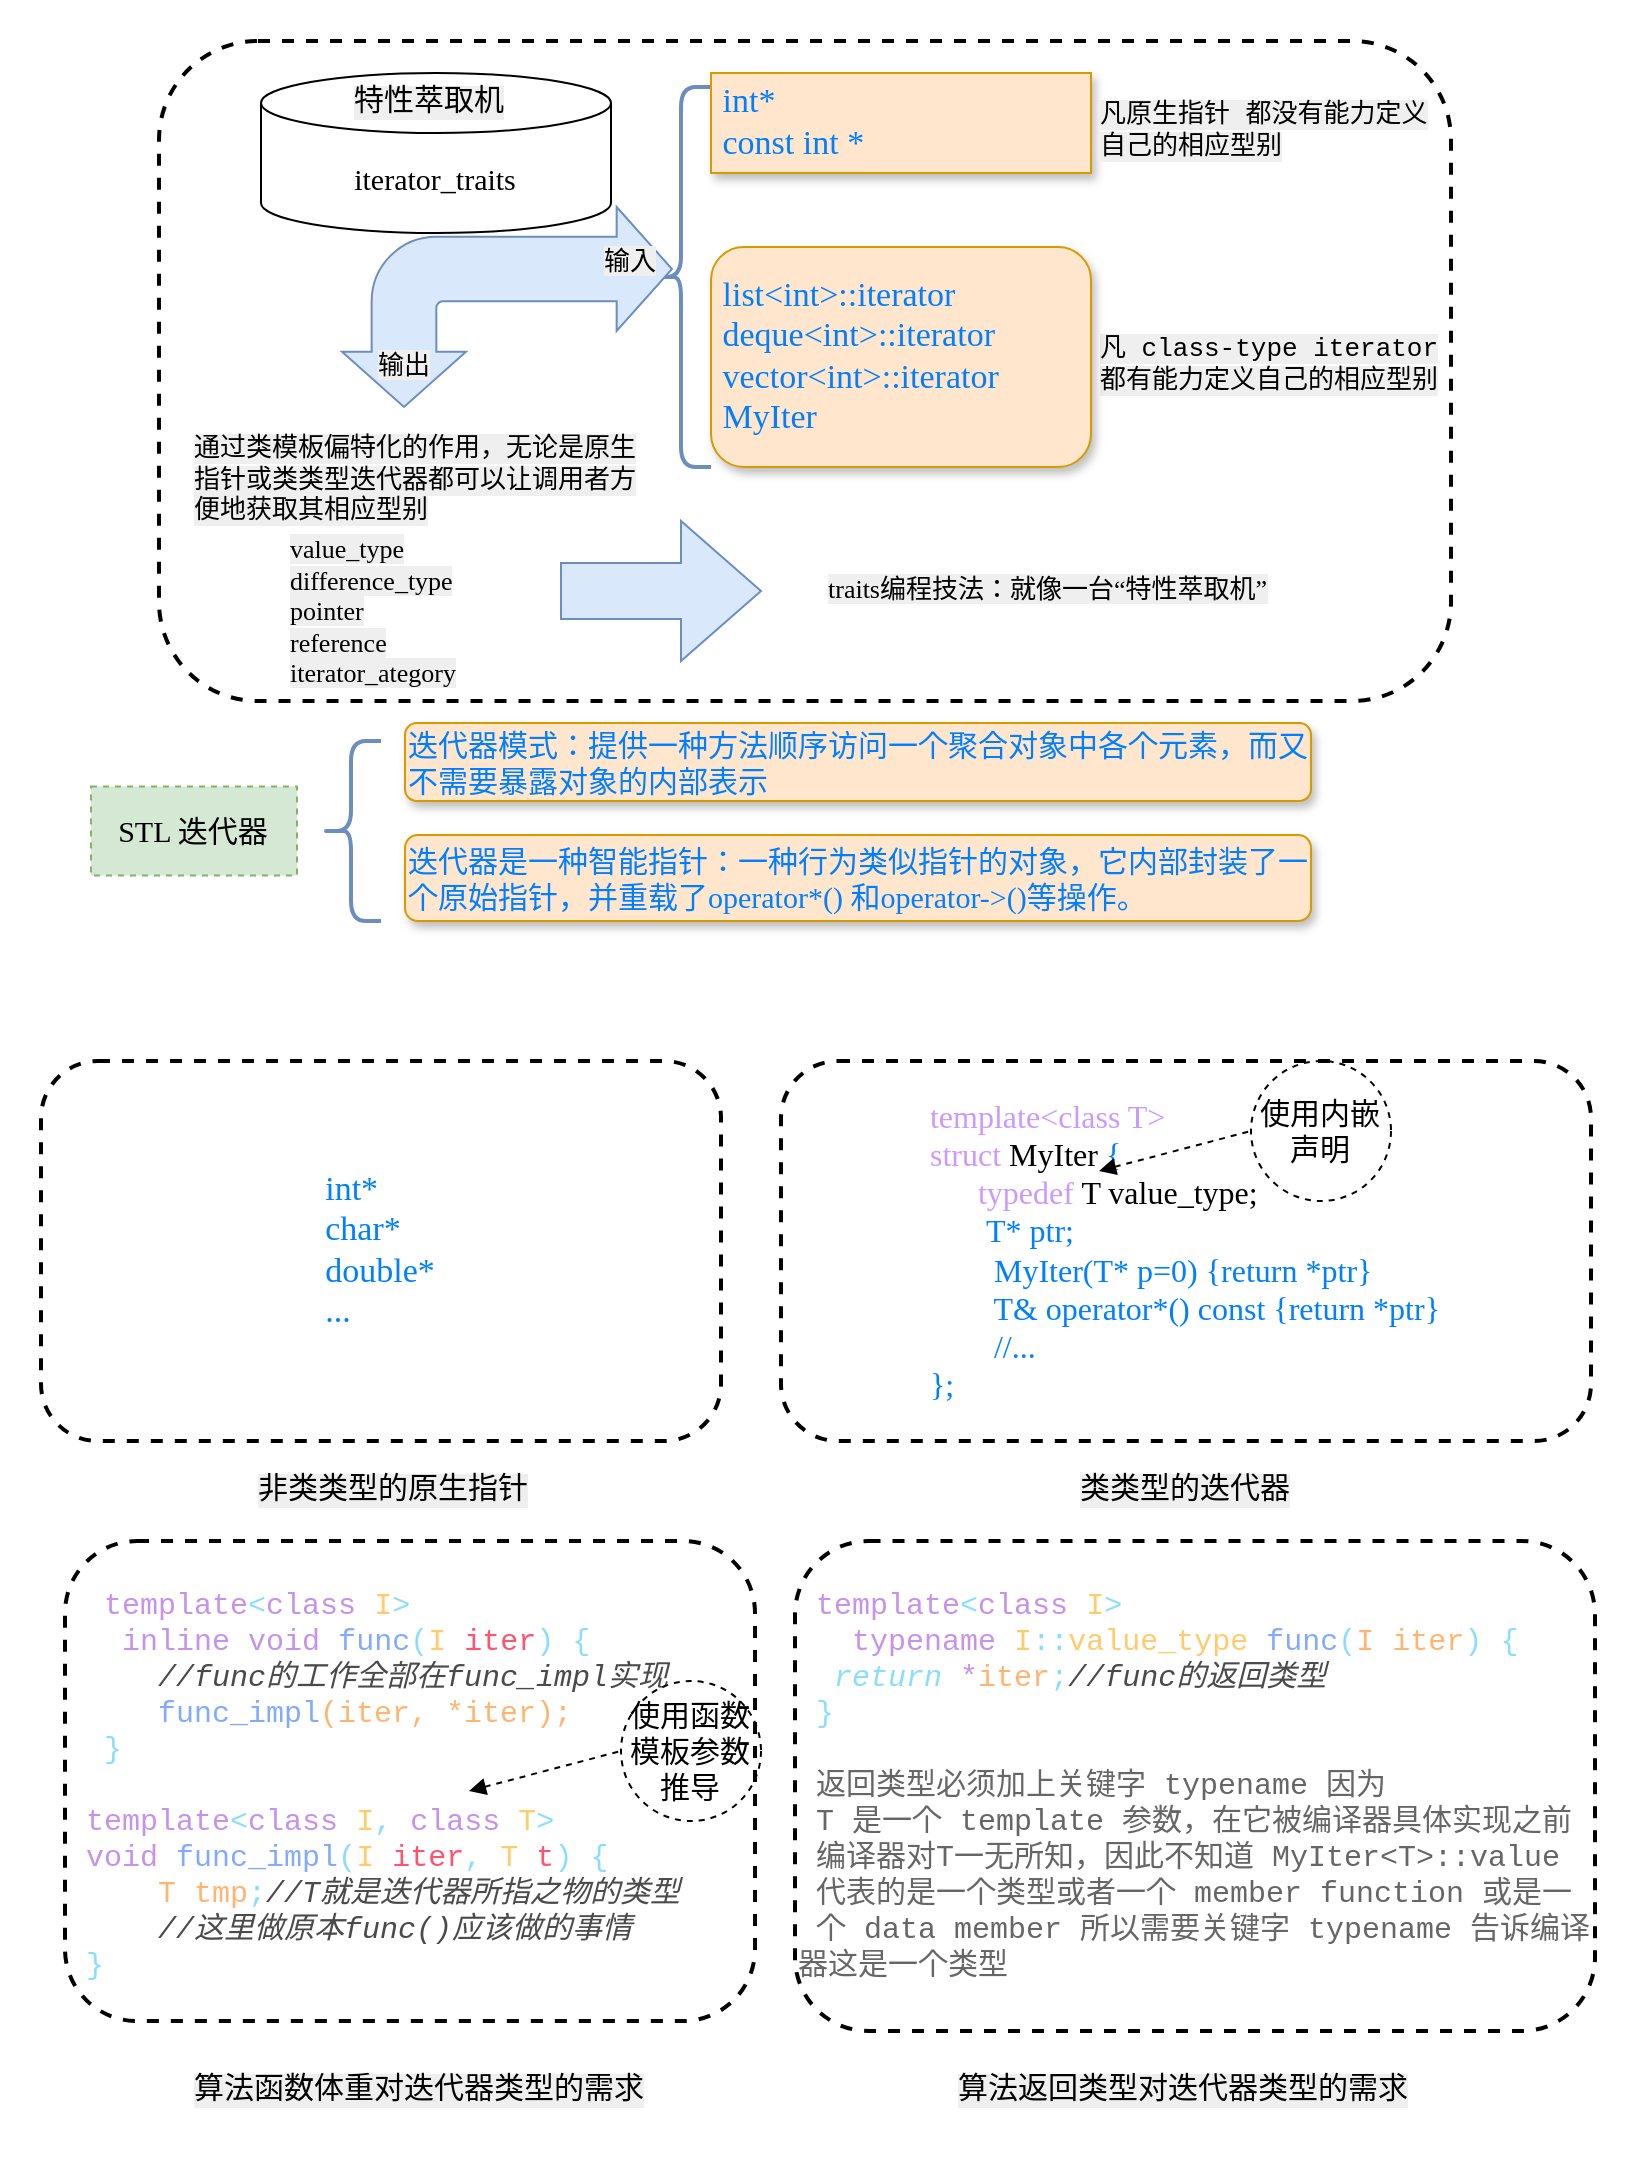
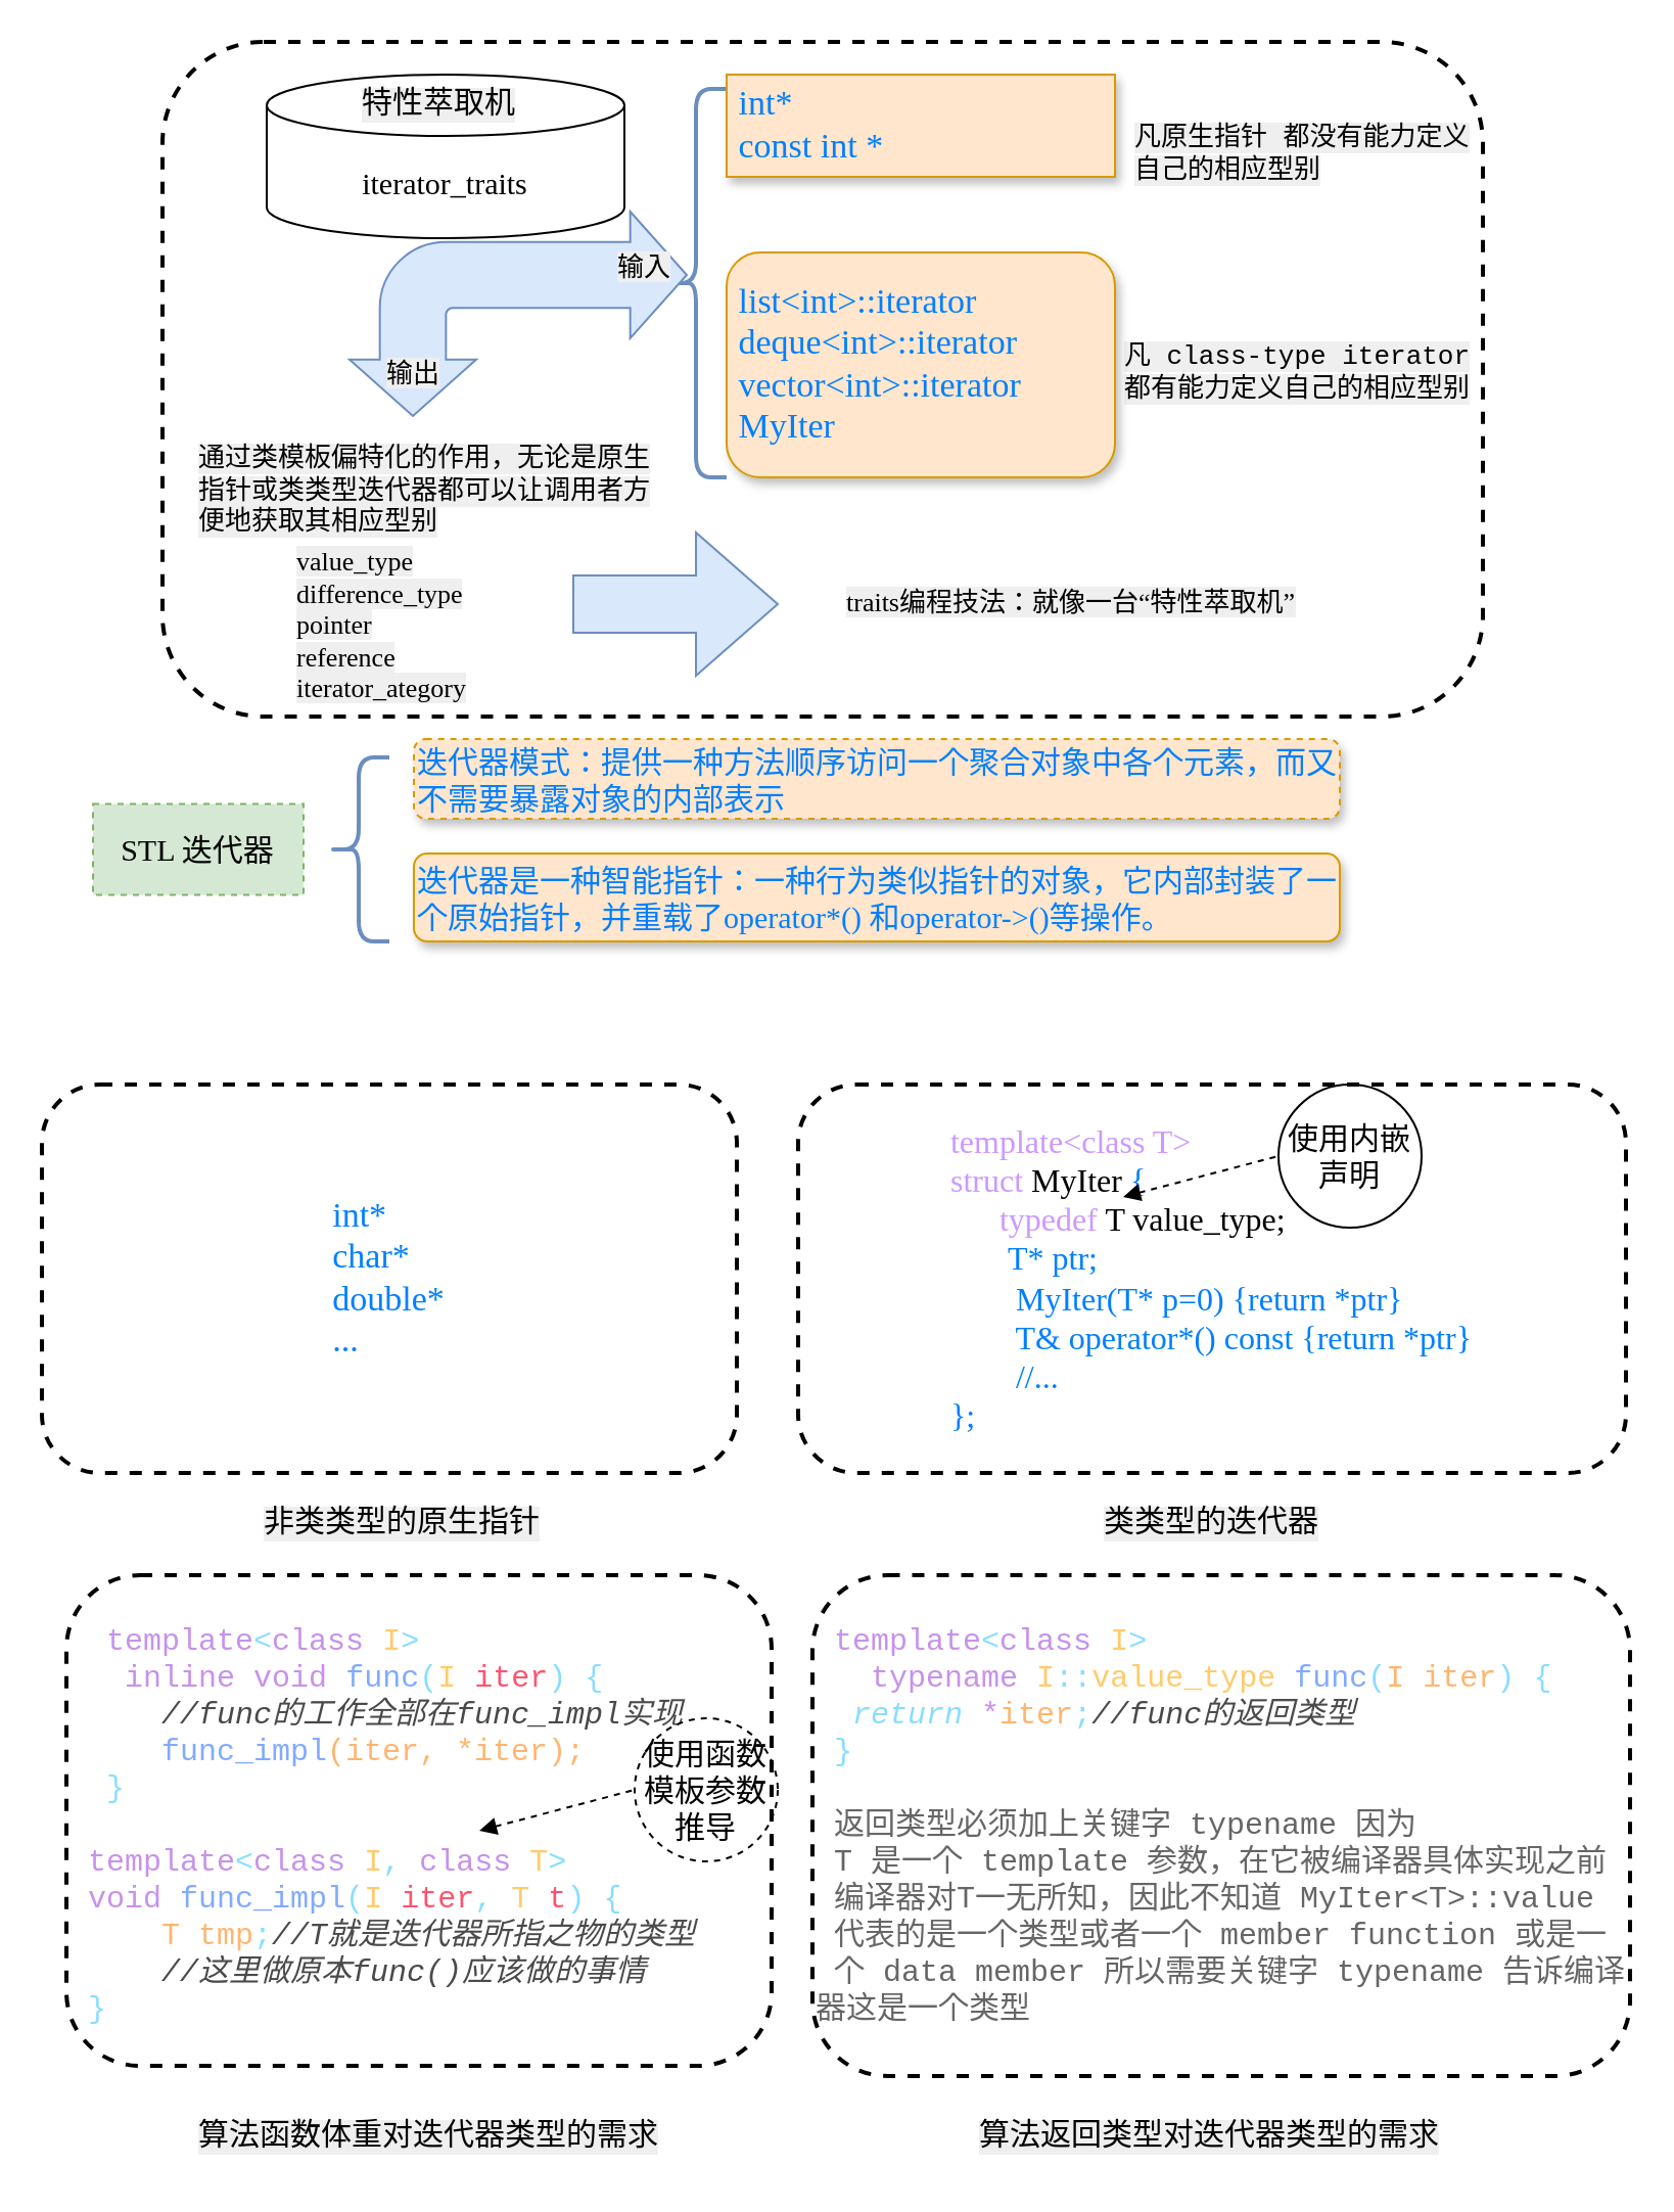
- <mxCell id="24" value="&lt;font face=&quot;courier new&quot; size=&quot;1&quot;&gt;&lt;span style=&quot;background-color: rgb(239 , 239 , 239) ; font-size: 13px&quot;&gt;凡原生指针 都没有能力定义自己的相应型别&lt;/span&gt;&lt;/font&gt;" style="text;whiteSpace=wrap;html=1;" vertex="1" parent="1"><mxGeometry x="547.5" y="43" width="170" height="70" as="geometry" /></mxCell>
+ <mxCell id="24" value="&lt;font face=&quot;courier new&quot; size=&quot;1&quot;&gt;&lt;span style=&quot;background-color: rgb(239 , 239 , 239) ; font-size: 13px&quot;&gt;凡原生指针 都没有能力定义自己的相应型别&lt;/span&gt;&lt;/font&gt;" style="text;whiteSpace=wrap;html=1;" vertex="1" parent="1"><mxGeometry x="552.5" y="53" width="170" height="70" as="geometry" /></mxCell>
- <mxCell id="2" value="&lt;font color=&quot;#007fff&quot; face=&quot;Comic Sans MS&quot;&gt;迭代器模式：提供一种方法顺序访问一个聚合对象中各个元素，而又不需要暴露对象的内部表示&lt;br&gt;&lt;/font&gt;" style="rounded=1;whiteSpace=wrap;html=1;labelBackgroundColor=none;fontSize=15;fillColor=#ffe6cc;strokeColor=#d79b00;align=left;shadow=1;sketch=0;glass=0;" parent="1" vertex="1"><mxGeometry x="202" y="361" width="453" height="39" as="geometry" /></mxCell>
+ <mxCell id="2" value="&lt;font color=&quot;#007fff&quot; face=&quot;Comic Sans MS&quot;&gt;迭代器模式：提供一种方法顺序访问一个聚合对象中各个元素，而又不需要暴露对象的内部表示&lt;br&gt;&lt;/font&gt;" style="rounded=1;whiteSpace=wrap;html=1;labelBackgroundColor=none;fontSize=15;fillColor=#ffe6cc;strokeColor=#d79b00;align=left;shadow=1;sketch=0;glass=0;dashed=1;" parent="1" vertex="1"><mxGeometry x="202" y="361" width="453" height="39" as="geometry" /></mxCell>
- <mxCell id="9" value="使用内嵌声明" style="ellipse;whiteSpace=wrap;html=1;dashed=1;strokeColor=#000000;fillColor=none;gradientColor=none;fontSize=15;" parent="1" vertex="1"><mxGeometry x="625" y="530" width="70" height="70" as="geometry" /></mxCell>
+ <mxCell id="9" value="使用内嵌声明" style="ellipse;whiteSpace=wrap;html=1;dashed=0;strokeColor=#000000;fillColor=none;gradientColor=none;fontSize=15;" parent="1" vertex="1"><mxGeometry x="625" y="530" width="70" height="70" as="geometry" /></mxCell>
